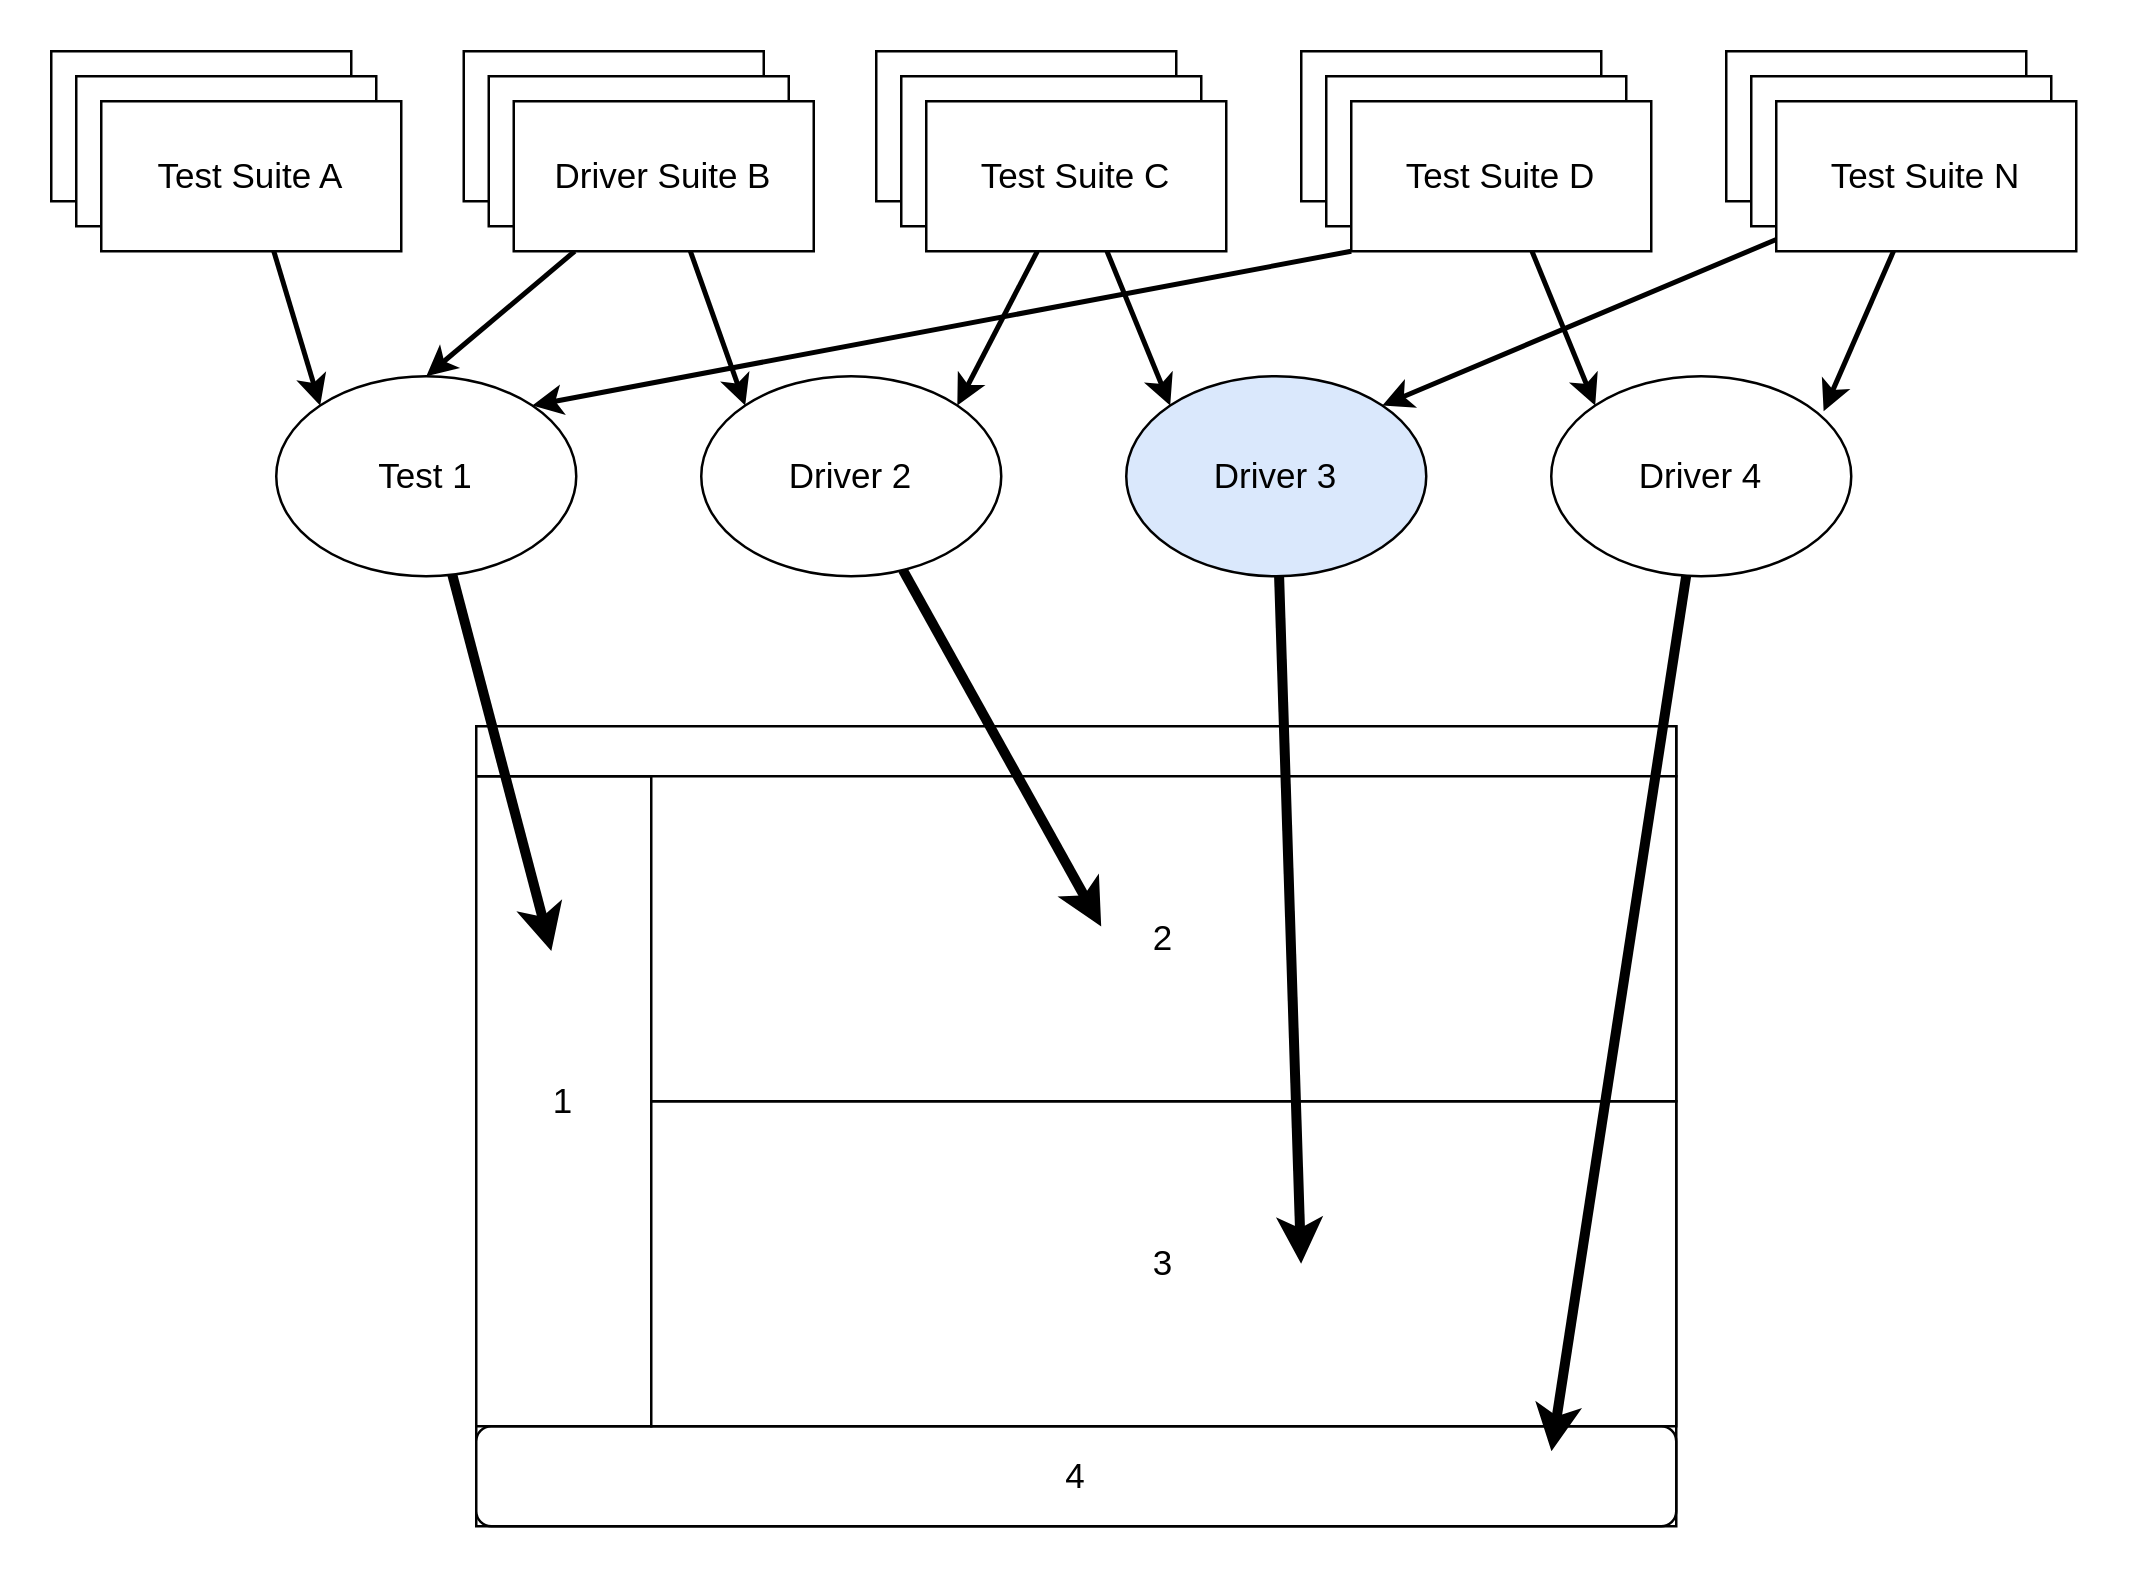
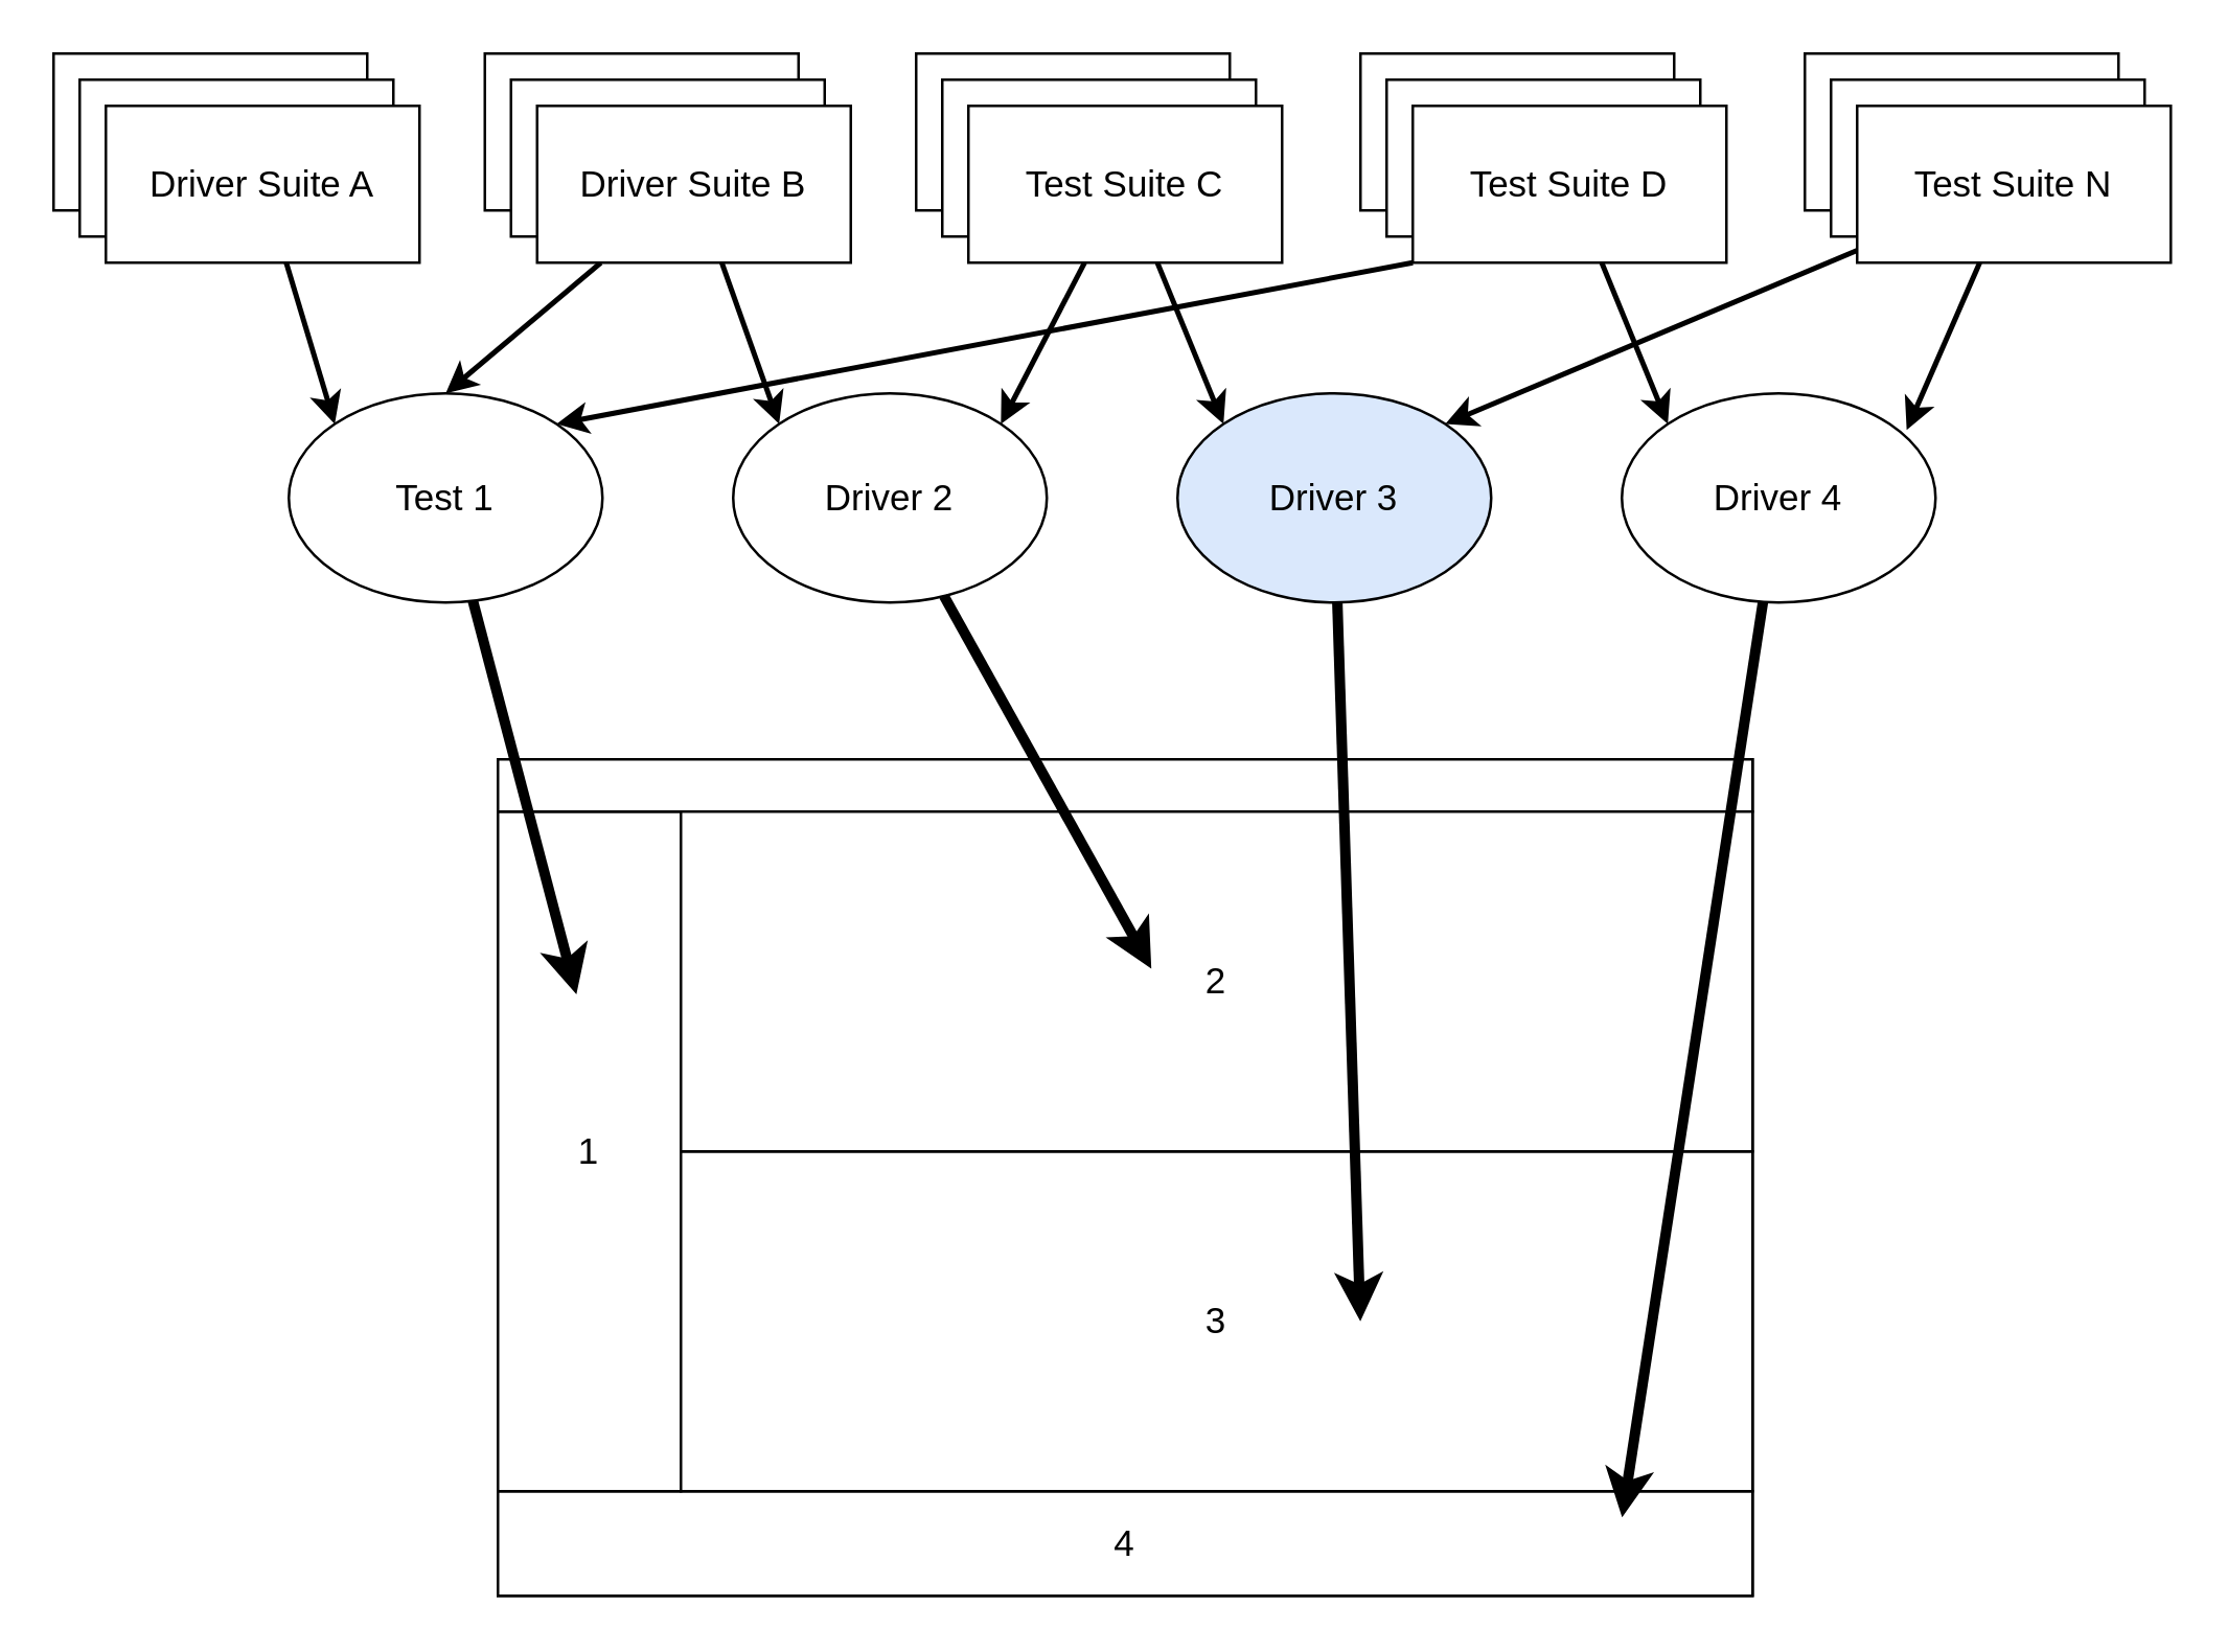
- <mxCell id="5" value="&lt;font style=&quot;font-size: 14px;&quot;&gt;Test Suite A&lt;/font&gt;" style="rounded=0;whiteSpace=wrap;html=1;" vertex="1" parent="1"><mxGeometry x="40" y="40" width="120" height="60" as="geometry" /></mxCell>
+ <mxCell id="5" value="&lt;font style=&quot;font-size: 14px;&quot;&gt;Driver Suite A&lt;/font&gt;" style="rounded=0;whiteSpace=wrap;html=1;" vertex="1" parent="1"><mxGeometry x="40" y="40" width="120" height="60" as="geometry" /></mxCell>
- <mxCell id="30" value="&lt;font style=&quot;font-size: 14px;&quot;&gt;4&lt;/font&gt;" style="whiteSpace=wrap;html=1;rounded=1;" vertex="1" parent="1"><mxGeometry x="190" y="570" width="480" height="40" as="geometry" /></mxCell>
+ <mxCell id="30" value="&lt;font style=&quot;font-size: 14px;&quot;&gt;4&lt;/font&gt;" style="rounded=0;whiteSpace=wrap;html=1;" vertex="1" parent="1"><mxGeometry x="190" y="570" width="480" height="40" as="geometry" /></mxCell>
